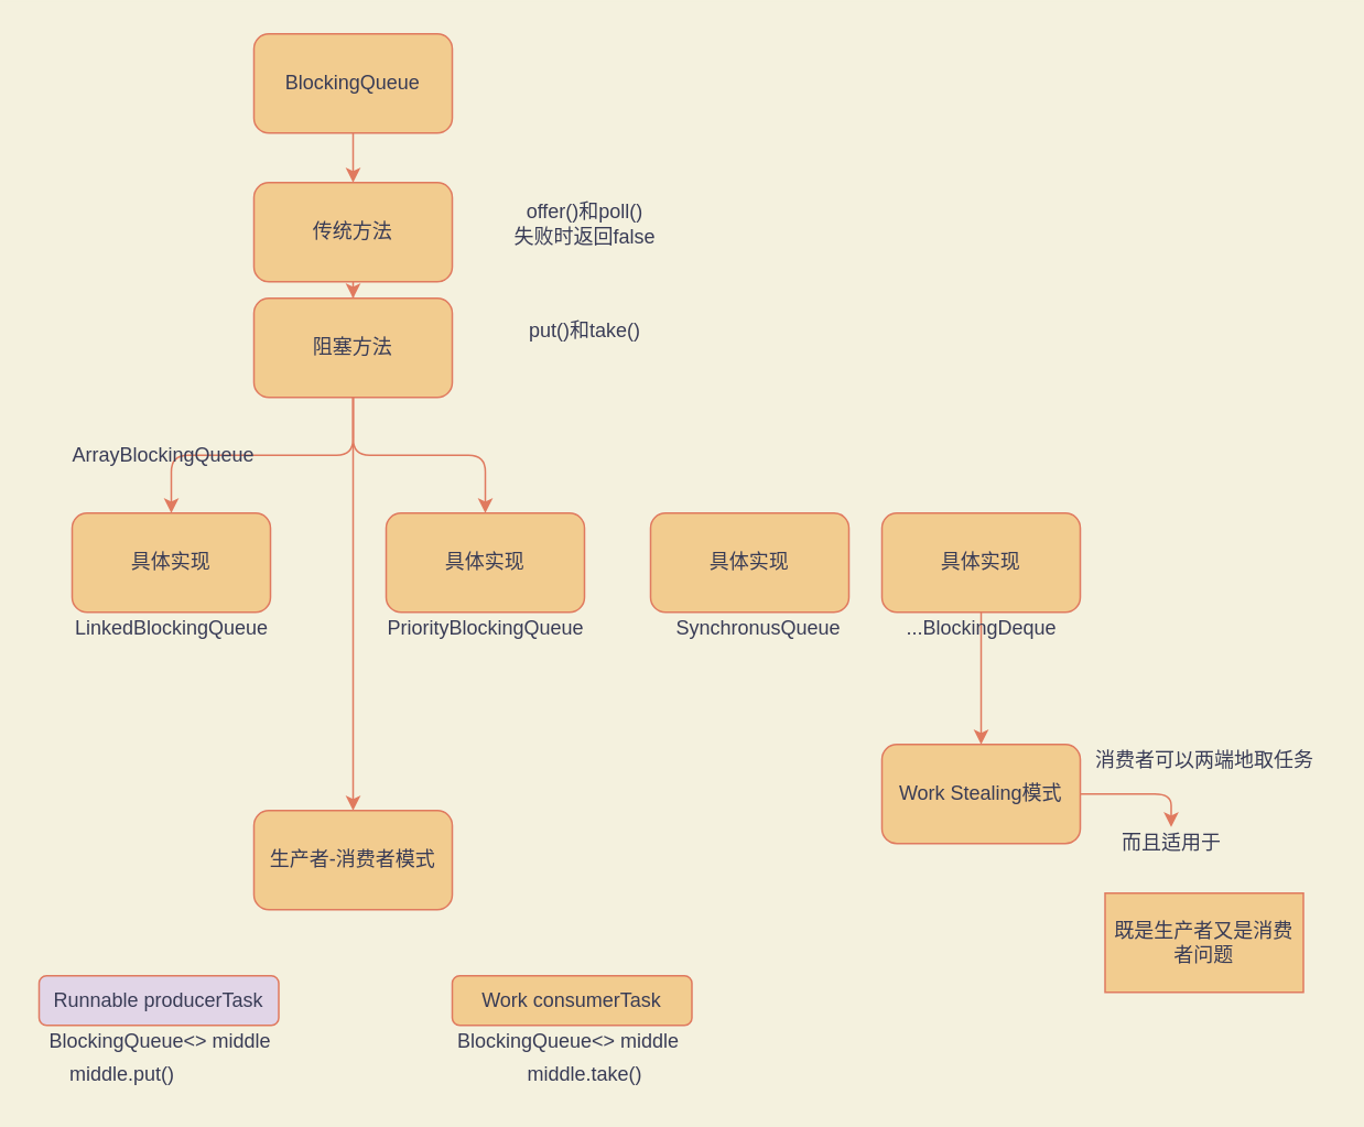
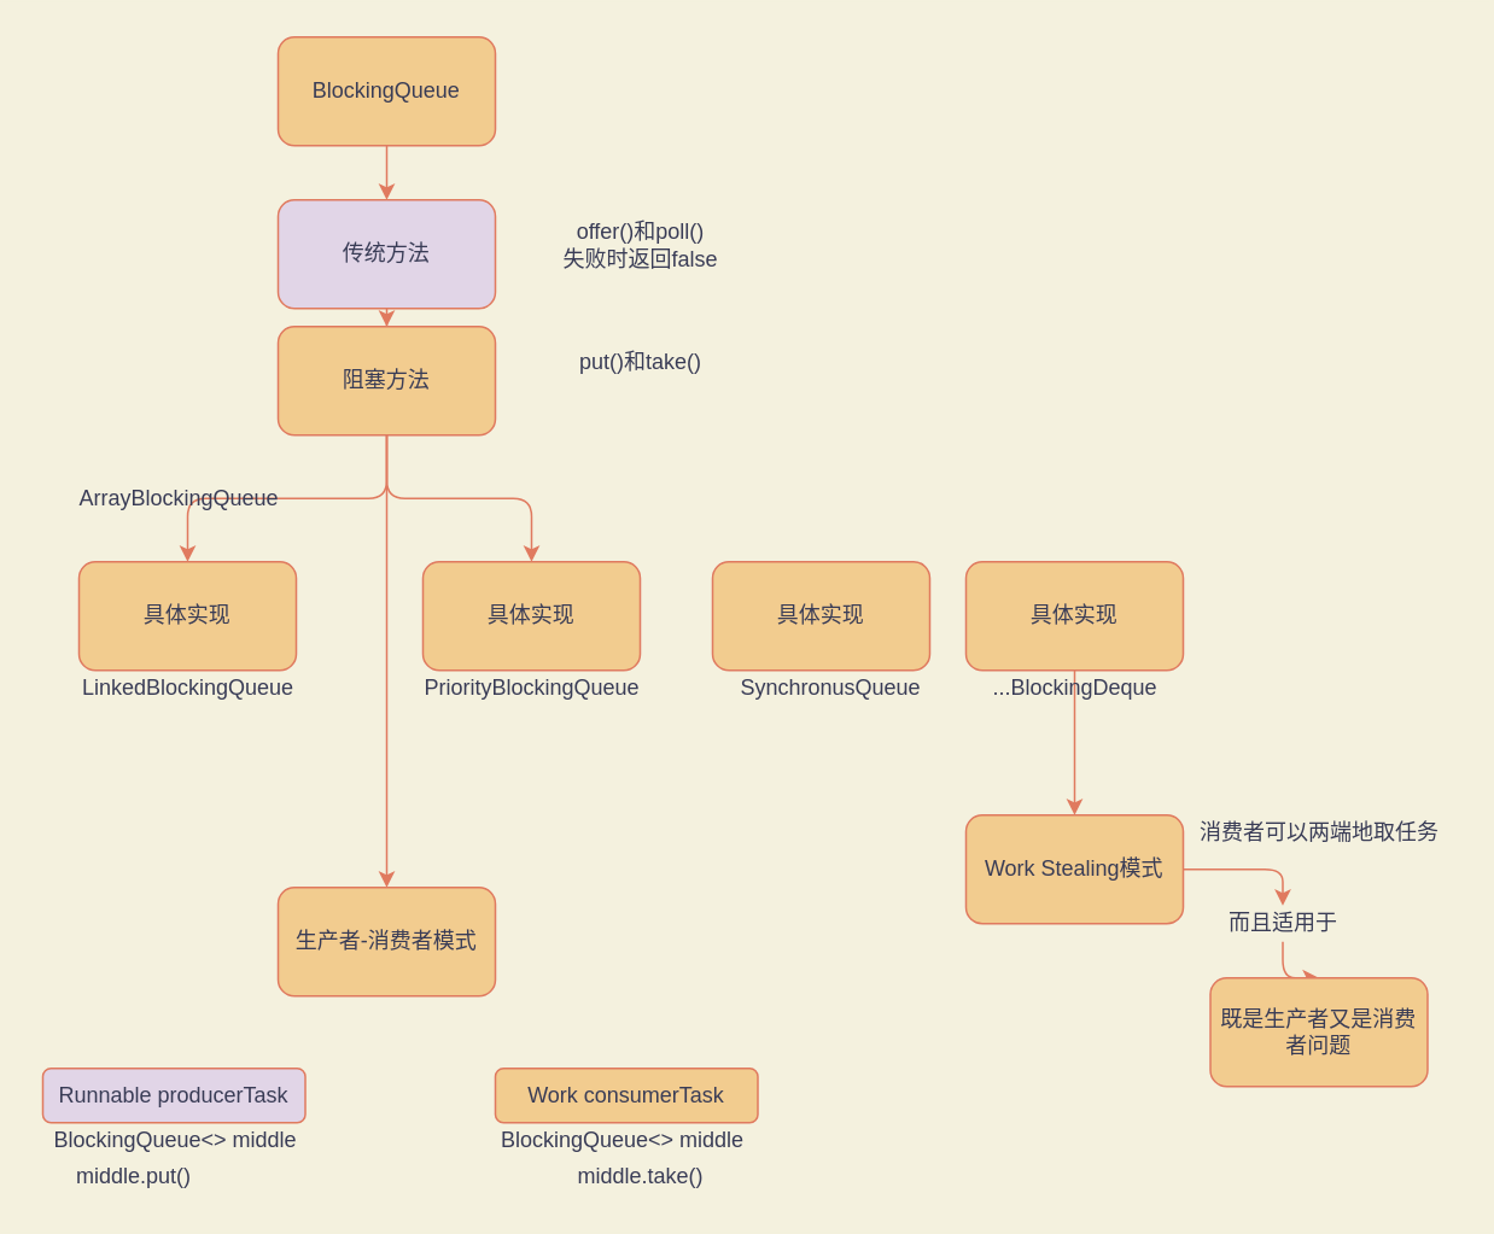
- <mxCell id="5" value="传统方法" style="rounded=1;whiteSpace=wrap;html=1;fillColor=#F2CC8F;strokeColor=#E07A5F;fontColor=#393C56;" vertex="1" parent="1"><mxGeometry x="153" y="110" width="120" height="60" as="geometry" /></mxCell>
+ <mxCell id="5" value="传统方法" style="rounded=1;whiteSpace=wrap;html=1;fillColor=#e1d5e7;strokeColor=#E07A5F;fontColor=#393C56;" vertex="1" parent="1"><mxGeometry x="153" y="110" width="120" height="60" as="geometry" /></mxCell>
+ <mxCell id="22" style="edgeStyle=orthogonalEdgeStyle;curved=0;rounded=1;sketch=0;orthogonalLoop=1;jettySize=auto;html=1;strokeColor=#E07A5F;fillColor=#F2CC8F;fontColor=#393C56;entryX=0.5;entryY=0;entryDx=0;entryDy=0;" edge="1" parent="1" source="33" target="32"><mxGeometry relative="1" as="geometry"><mxPoint x="713" y="530" as="targetPoint" /></mxGeometry></mxCell>
- <mxCell id="32" value="既是生产者又是消费者问题" style="whiteSpace=wrap;html=1;sketch=0;strokeColor=#E07A5F;fillColor=#F2CC8F;fontColor=#393C56;rounded=0;" vertex="1" parent="1"><mxGeometry x="668" y="540" width="120" height="60" as="geometry" /></mxCell>
+ <mxCell id="32" value="既是生产者又是消费者问题" style="rounded=1;whiteSpace=wrap;html=1;sketch=0;strokeColor=#E07A5F;fillColor=#F2CC8F;fontColor=#393C56;" vertex="1" parent="1"><mxGeometry x="668" y="540" width="120" height="60" as="geometry" /></mxCell>
